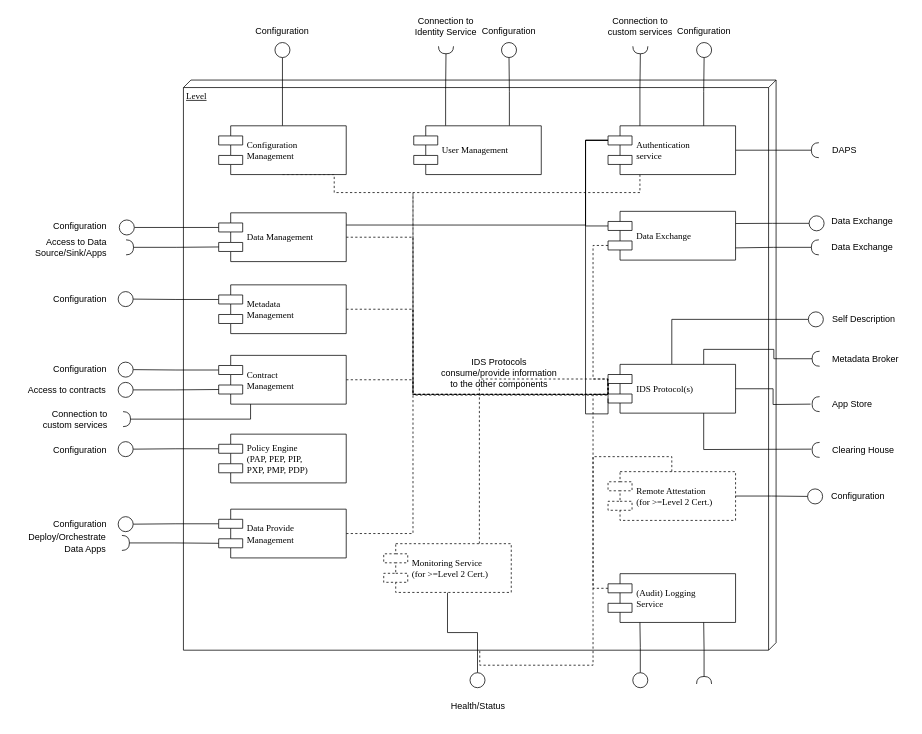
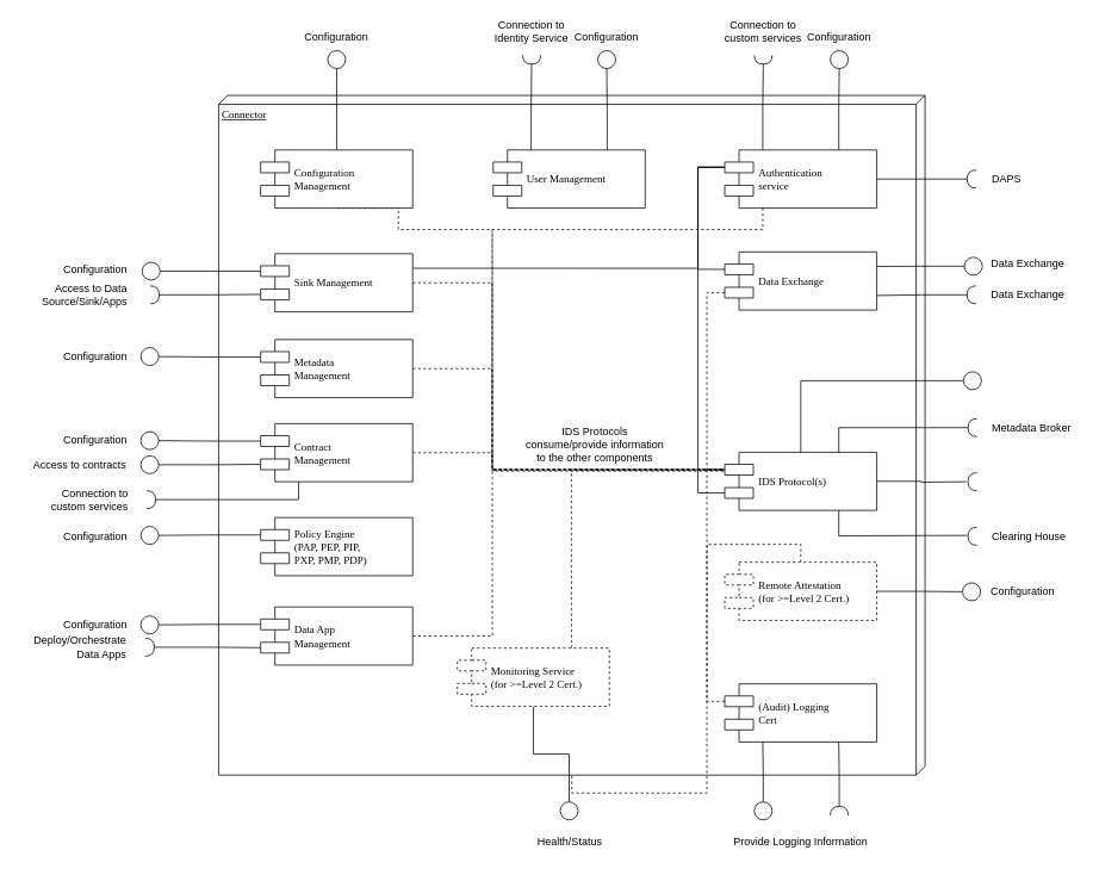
- <mxCell id="2" value="Level" style="verticalAlign=top;align=left;spacingTop=8;spacingLeft=2;spacingRight=12;shape=cube;size=10;direction=south;fontStyle=4;html=1;rounded=0;shadow=0;comic=0;labelBackgroundColor=none;strokeWidth=1;fontFamily=Verdana;fontSize=12" parent="1" vertex="1"><mxGeometry x="244" y="106" width="790" height="760" as="geometry" /></mxCell>
+ <mxCell id="2" value="Connector" style="verticalAlign=top;align=left;spacingTop=8;spacingLeft=2;spacingRight=12;shape=cube;size=10;direction=south;fontStyle=4;html=1;rounded=0;shadow=0;comic=0;labelBackgroundColor=none;strokeWidth=1;fontFamily=Verdana;fontSize=12" parent="1" vertex="1"><mxGeometry x="244" y="106" width="790" height="760" as="geometry" /></mxCell>
- <mxCell id="5" value="Data Management" style="shape=component;align=left;spacingLeft=36;rounded=0;shadow=0;comic=0;labelBackgroundColor=none;strokeWidth=1;fontFamily=Verdana;fontSize=12;html=1;" parent="1" vertex="1"><mxGeometry x="291" y="283" width="170" height="65" as="geometry" /></mxCell>
+ <mxCell id="5" value="Sink Management" style="shape=component;align=left;spacingLeft=36;rounded=0;shadow=0;comic=0;labelBackgroundColor=none;strokeWidth=1;fontFamily=Verdana;fontSize=12;html=1;" parent="1" vertex="1"><mxGeometry x="291" y="283" width="170" height="65" as="geometry" /></mxCell>
- <mxCell id="30" value="Self Description" style="text;html=1;strokeColor=none;fillColor=none;align=left;verticalAlign=middle;whiteSpace=wrap;rounded=0;" parent="1" vertex="1"><mxGeometry x="1107" y="410" width="90" height="30" as="geometry" /></mxCell>
- <mxCell id="31" value="IDS Protocol(s)" style="shape=component;align=left;spacingLeft=36;rounded=0;shadow=0;comic=0;labelBackgroundColor=none;strokeWidth=1;fontFamily=Verdana;fontSize=12;html=1;" parent="1" vertex="1"><mxGeometry x="810" y="485" width="170" height="65" as="geometry" /></mxCell>
+ <mxCell id="31" value="IDS Protocol(s)" style="shape=component;align=left;spacingLeft=36;rounded=0;shadow=0;comic=0;labelBackgroundColor=none;strokeWidth=1;fontFamily=Verdana;fontSize=12;html=1;" parent="1" vertex="1"><mxGeometry x="810" y="505" width="170" height="65" as="geometry" /></mxCell>
- <mxCell id="35" value="App Store" style="text;html=1;strokeColor=none;fillColor=none;align=left;verticalAlign=middle;whiteSpace=wrap;rounded=0;" parent="1" vertex="1"><mxGeometry x="1107" y="523" width="100" height="30" as="geometry" /></mxCell>
- <mxCell id="27" value="Data Provide&lt;br&gt;Management" style="shape=component;align=left;spacingLeft=36;rounded=0;shadow=0;comic=0;labelBackgroundColor=none;strokeWidth=1;fontFamily=Verdana;fontSize=12;html=1;" parent="1" vertex="1"><mxGeometry x="291" y="678" width="170" height="65" as="geometry" /></mxCell>
+ <mxCell id="27" value="Data App&lt;br&gt;Management" style="shape=component;align=left;spacingLeft=36;rounded=0;shadow=0;comic=0;labelBackgroundColor=none;strokeWidth=1;fontFamily=Verdana;fontSize=12;html=1;" parent="1" vertex="1"><mxGeometry x="291" y="678" width="170" height="65" as="geometry" /></mxCell>
- <mxCell id="13" value="(Audit) Logging&lt;br&gt;Service" style="shape=component;align=left;spacingLeft=36;rounded=0;shadow=0;comic=0;labelBackgroundColor=none;strokeWidth=1;fontFamily=Verdana;fontSize=12;html=1;" parent="1" vertex="1"><mxGeometry x="810" y="764" width="170" height="65" as="geometry" /></mxCell>
+ <mxCell id="13" value="(Audit) Logging&lt;br&gt;Cert" style="shape=component;align=left;spacingLeft=36;rounded=0;shadow=0;comic=0;labelBackgroundColor=none;strokeWidth=1;fontFamily=Verdana;fontSize=12;html=1;" parent="1" vertex="1"><mxGeometry x="810" y="764" width="170" height="65" as="geometry" /></mxCell>
+ <mxCell id="62" value="Provide Logging Information" style="text;html=1;strokeColor=none;fillColor=none;align=center;verticalAlign=middle;whiteSpace=wrap;rounded=0;" vertex="1" parent="1"><mxGeometry x="817" y="926" width="156" height="30" as="geometry" /></mxCell>
